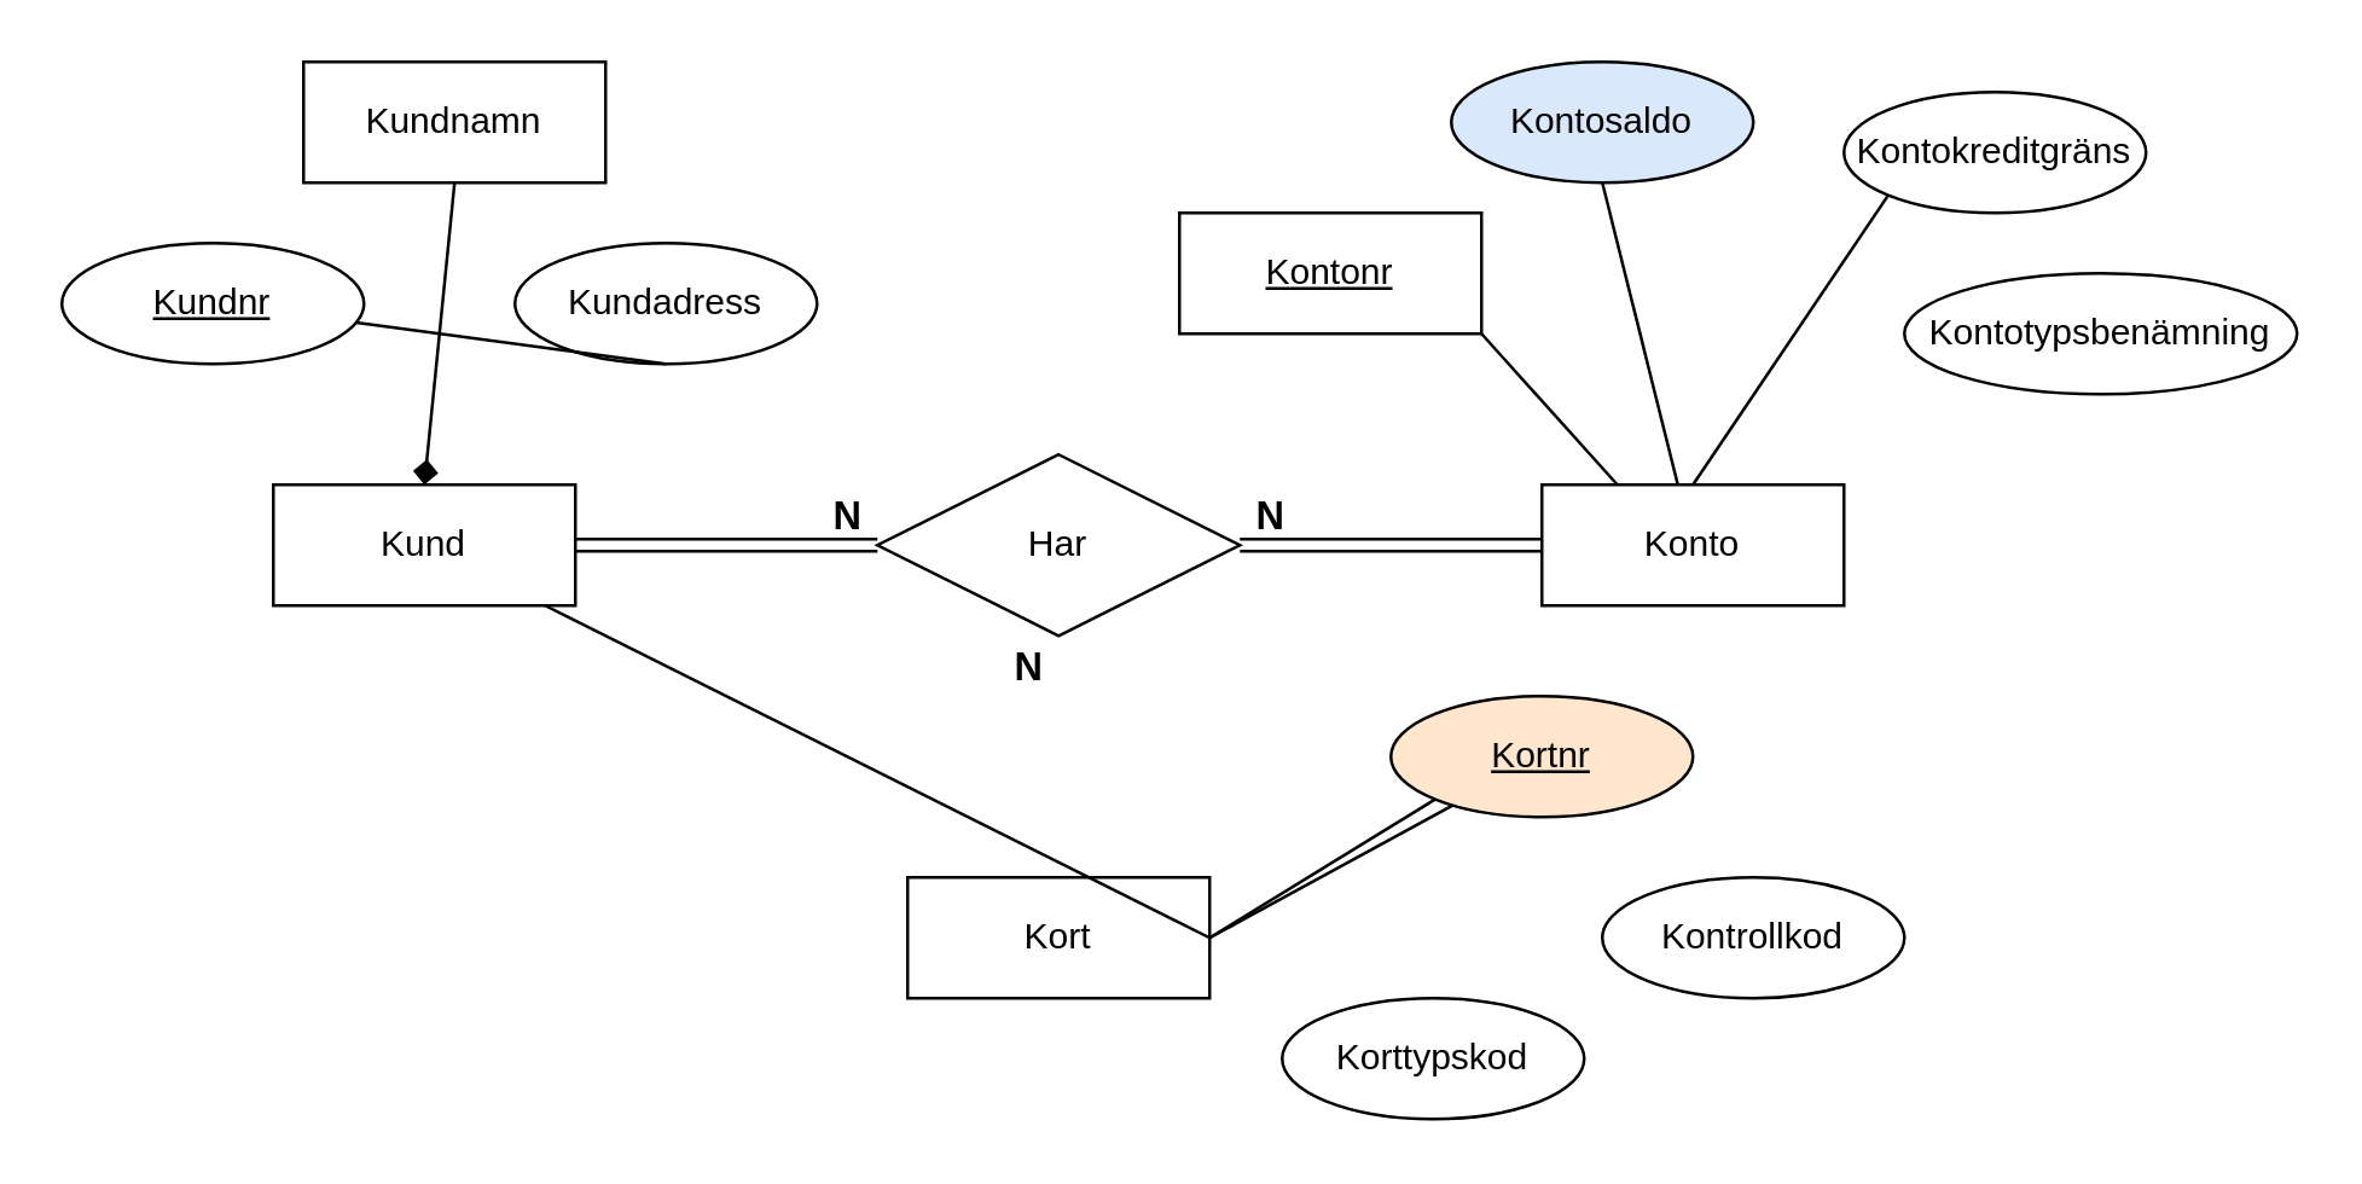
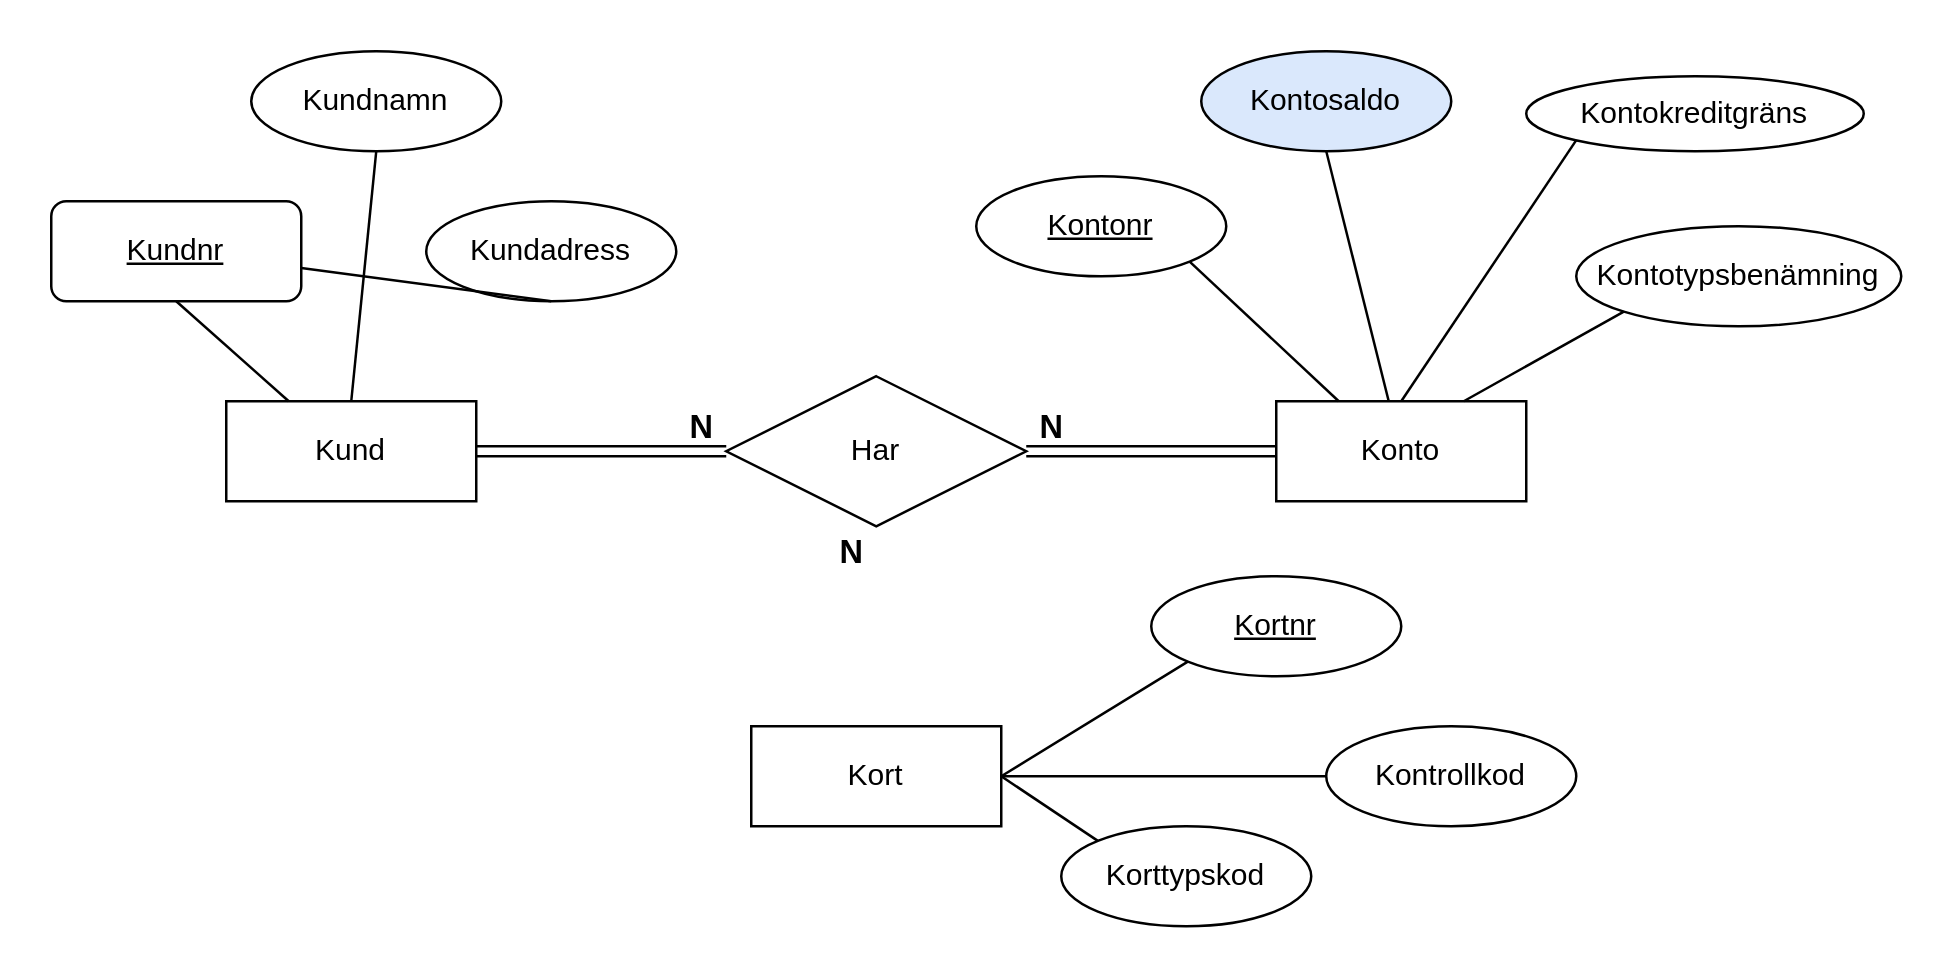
- <mxCell id="12" value="Kundnamn" style="whiteSpace=wrap;html=1;align=center;rounded=0;" vertex="1" parent="1"><mxGeometry x="100" y="20" width="100" height="40" as="geometry" /></mxCell>
+ <mxCell id="12" value="Kundnamn" style="ellipse;whiteSpace=wrap;html=1;align=center;" vertex="1" parent="1"><mxGeometry x="100" y="20" width="100" height="40" as="geometry" /></mxCell>
- <mxCell id="16" value="Kontokreditgräns" style="ellipse;whiteSpace=wrap;html=1;align=center;" vertex="1" parent="1"><mxGeometry x="610" y="30" width="100" height="40" as="geometry" /></mxCell>
+ <mxCell id="16" value="Kontokreditgräns" style="ellipse;whiteSpace=wrap;html=1;align=center;" vertex="1" parent="1"><mxGeometry x="610" y="30" width="135" height="30" as="geometry" /></mxCell>
- <mxCell id="14" value="&lt;u&gt;Kontonr&lt;/u&gt;" style="whiteSpace=wrap;html=1;align=center;rounded=0;" vertex="1" parent="1"><mxGeometry x="390" y="70" width="100" height="40" as="geometry" /></mxCell>
+ <mxCell id="14" value="&lt;u&gt;Kontonr&lt;/u&gt;" style="ellipse;whiteSpace=wrap;html=1;align=center;" vertex="1" parent="1"><mxGeometry x="390" y="70" width="100" height="40" as="geometry" /></mxCell>
- <mxCell id="11" value="&lt;u&gt;Kundnr&lt;/u&gt;" style="ellipse;whiteSpace=wrap;html=1;align=center;" vertex="1" parent="1"><mxGeometry x="20" y="80" width="100" height="40" as="geometry" /></mxCell>
+ <mxCell id="11" value="&lt;u&gt;Kundnr&lt;/u&gt;" style="whiteSpace=wrap;html=1;align=center;rounded=1;" vertex="1" parent="1"><mxGeometry x="20" y="80" width="100" height="40" as="geometry" /></mxCell>
+ <mxCell id="21" value="" style="endArrow=none;html=1;rounded=0;exitX=0.5;exitY=1;exitDx=0;exitDy=0;entryX=0.25;entryY=0;entryDx=0;entryDy=0;" edge="1" parent="1" source="11" target="3"><mxGeometry relative="1" as="geometry"><mxPoint x="320" y="210" as="sourcePoint" /><mxPoint x="480" y="210" as="targetPoint" /></mxGeometry></mxCell>
+ <mxCell id="27" value="" style="endArrow=none;html=1;rounded=0;entryX=0;entryY=1;entryDx=0;entryDy=0;exitX=0.75;exitY=0;exitDx=0;exitDy=0;" edge="1" parent="1" source="6" target="17"><mxGeometry relative="1" as="geometry"><mxPoint x="320" y="80" as="sourcePoint" /><mxPoint x="480" y="80" as="targetPoint" /></mxGeometry></mxCell>
- <mxCell id="22" value="" style="endArrow=diamond;html=1;rounded=0;exitX=0.5;exitY=1;exitDx=0;exitDy=0;entryX=0.5;entryY=0;entryDx=0;entryDy=0;" edge="1" parent="1" source="12" target="3"><mxGeometry relative="1" as="geometry"><mxPoint x="320" y="210" as="sourcePoint" /><mxPoint x="480" y="210" as="targetPoint" /></mxGeometry></mxCell>
+ <mxCell id="22" value="" style="endArrow=none;html=1;rounded=0;exitX=0.5;exitY=1;exitDx=0;exitDy=0;entryX=0.5;entryY=0;entryDx=0;entryDy=0;" edge="1" parent="1" source="12" target="3"><mxGeometry relative="1" as="geometry"><mxPoint x="320" y="210" as="sourcePoint" /><mxPoint x="480" y="210" as="targetPoint" /></mxGeometry></mxCell>
- <mxCell id="18" value="&lt;u&gt;Kortnr&lt;/u&gt;" style="ellipse;whiteSpace=wrap;html=1;align=center;fillColor=#ffe6cc;" vertex="1" parent="1"><mxGeometry x="460" y="230" width="100" height="40" as="geometry" /></mxCell>
+ <mxCell id="18" value="&lt;u&gt;Kortnr&lt;/u&gt;" style="ellipse;whiteSpace=wrap;html=1;align=center;" vertex="1" parent="1"><mxGeometry x="460" y="230" width="100" height="40" as="geometry" /></mxCell>
- <mxCell id="29" value="" style="endArrow=none;html=1;rounded=0;exitX=1;exitY=0.5;exitDx=0;exitDy=0;" edge="1" parent="1" source="7" target="3"><mxGeometry relative="1" as="geometry"><mxPoint x="320" y="320" as="sourcePoint" /><mxPoint x="480" y="320" as="targetPoint" /></mxGeometry></mxCell>
+ <mxCell id="29" value="" style="endArrow=none;html=1;rounded=0;entryX=0;entryY=0.5;entryDx=0;entryDy=0;exitX=1;exitY=0.5;exitDx=0;exitDy=0;" edge="1" parent="1" source="7" target="19"><mxGeometry relative="1" as="geometry"><mxPoint x="320" y="320" as="sourcePoint" /><mxPoint x="480" y="320" as="targetPoint" /></mxGeometry></mxCell>
- <mxCell id="30" value="" style="endArrow=none;html=1;rounded=0;exitX=1;exitY=0.5;exitDx=0;exitDy=0;" edge="1" parent="1" source="7" target="18"><mxGeometry relative="1" as="geometry"><mxPoint x="320" y="320" as="sourcePoint" /><mxPoint x="441" y="340" as="targetPoint" /></mxGeometry></mxCell>
+ <mxCell id="30" value="" style="endArrow=none;html=1;rounded=0;exitX=1;exitY=0.5;exitDx=0;exitDy=0;entryX=0;entryY=0;entryDx=0;entryDy=0;" edge="1" parent="1" source="7" target="20"><mxGeometry relative="1" as="geometry"><mxPoint x="320" y="320" as="sourcePoint" /><mxPoint x="441" y="340" as="targetPoint" /></mxGeometry></mxCell>
